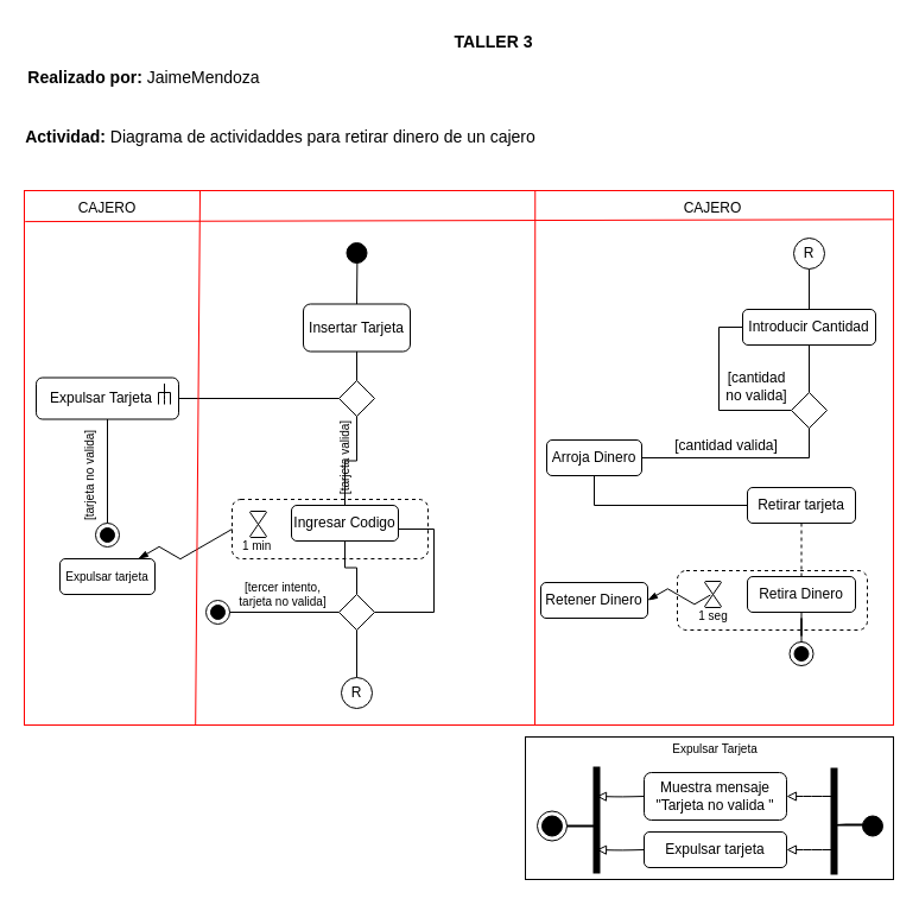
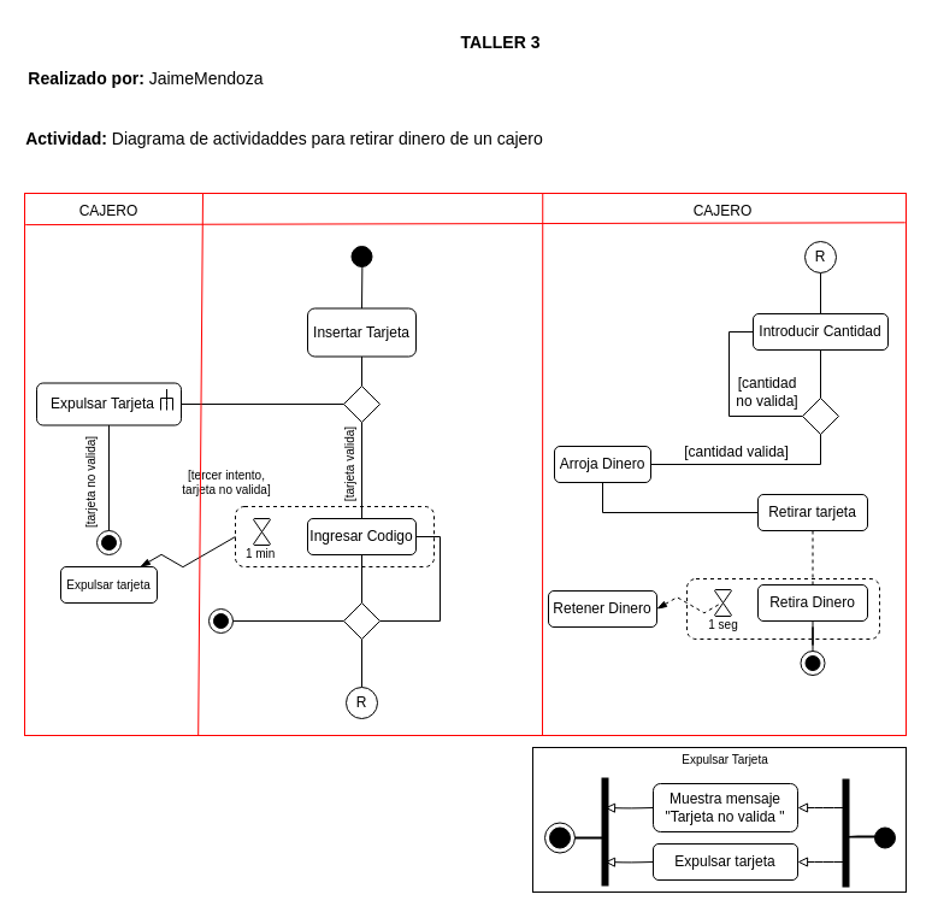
- <mxCell id="9" value="Ingresar Codigo" style="rounded=1;whiteSpace=wrap;html=1;" vertex="1" parent="1"><mxGeometry x="245" y="425" width="90" height="30" as="geometry" /></mxCell>
+ <mxCell id="9" value="Ingresar Codigo" style="rounded=1;whiteSpace=wrap;html=1;" vertex="1" parent="1"><mxGeometry x="255" y="430" width="90" height="30" as="geometry" /></mxCell>
- <mxCell id="37" value="[tercer intento, tarjeta no valida]" style="text;html=1;strokeColor=none;fillColor=none;align=center;verticalAlign=middle;whiteSpace=wrap;rounded=0;shadow=0;strokeWidth=1;fontSize=10;" vertex="1" parent="1"><mxGeometry x="193" y="490" width="90" height="20" as="geometry" /></mxCell>
+ <mxCell id="37" value="[tercer intento, tarjeta no valida]" style="text;html=1;strokeColor=none;fillColor=none;align=center;verticalAlign=middle;whiteSpace=wrap;rounded=0;shadow=0;strokeWidth=1;fontSize=10;" vertex="1" parent="1"><mxGeometry x="143" y="390" width="90" height="20" as="geometry" /></mxCell>
- <mxCell id="61" value="" style="endArrow=none;html=1;rounded=0;shadow=0;sketch=0;strokeColor=#000000;strokeWidth=1;fontSize=12;sourcePerimeterSpacing=0;targetPerimeterSpacing=0;edgeStyle=isometricEdgeStyle;entryX=0.343;entryY=0.525;entryDx=0;entryDy=0;entryPerimeter=0;exitX=1;exitY=0.5;exitDx=0;exitDy=0;startArrow=blockThin;startFill=1;" edge="1" parent="1" source="54" target="60"><mxGeometry width="50" height="50" relative="1" as="geometry"><mxPoint x="560" y="530" as="sourcePoint" /><mxPoint x="500" y="560" as="targetPoint" /><Array as="points"><mxPoint x="570" y="500" /><mxPoint x="580" y="510" /><mxPoint x="580" y="510" /><mxPoint x="560" y="520" /></Array></mxGeometry></mxCell>
+ <mxCell id="61" value="" style="endArrow=none;html=1;rounded=0;shadow=0;sketch=0;strokeColor=#000000;strokeWidth=1;fontSize=12;sourcePerimeterSpacing=0;targetPerimeterSpacing=0;edgeStyle=isometricEdgeStyle;entryX=0.343;entryY=0.525;entryDx=0;entryDy=0;entryPerimeter=0;exitX=1;exitY=0.5;exitDx=0;exitDy=0;startArrow=blockThin;startFill=1;dashed=1;" edge="1" parent="1" source="54" target="60"><mxGeometry width="50" height="50" relative="1" as="geometry"><mxPoint x="560" y="530" as="sourcePoint" /><mxPoint x="500" y="560" as="targetPoint" /><Array as="points"><mxPoint x="570" y="500" /><mxPoint x="580" y="510" /><mxPoint x="580" y="510" /><mxPoint x="560" y="520" /></Array></mxGeometry></mxCell>
